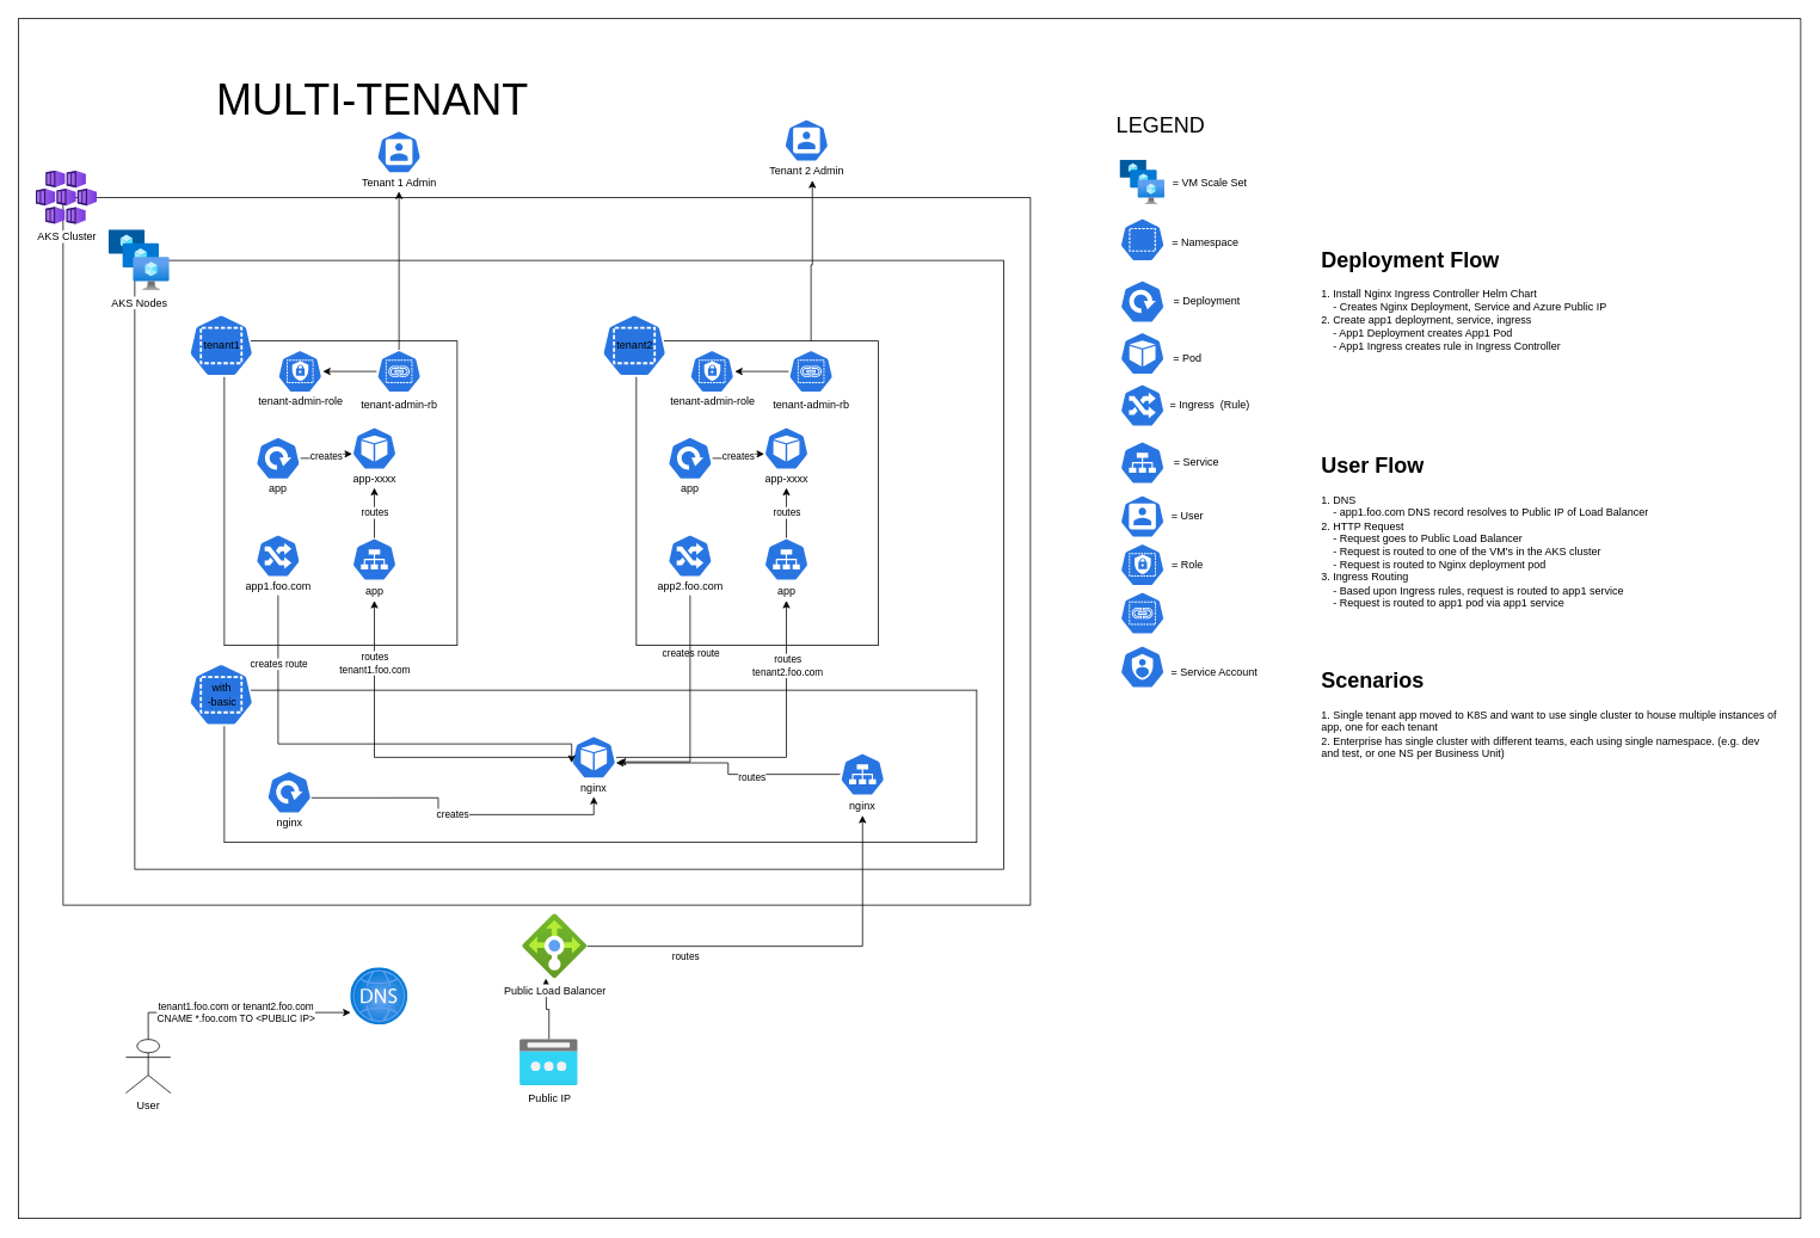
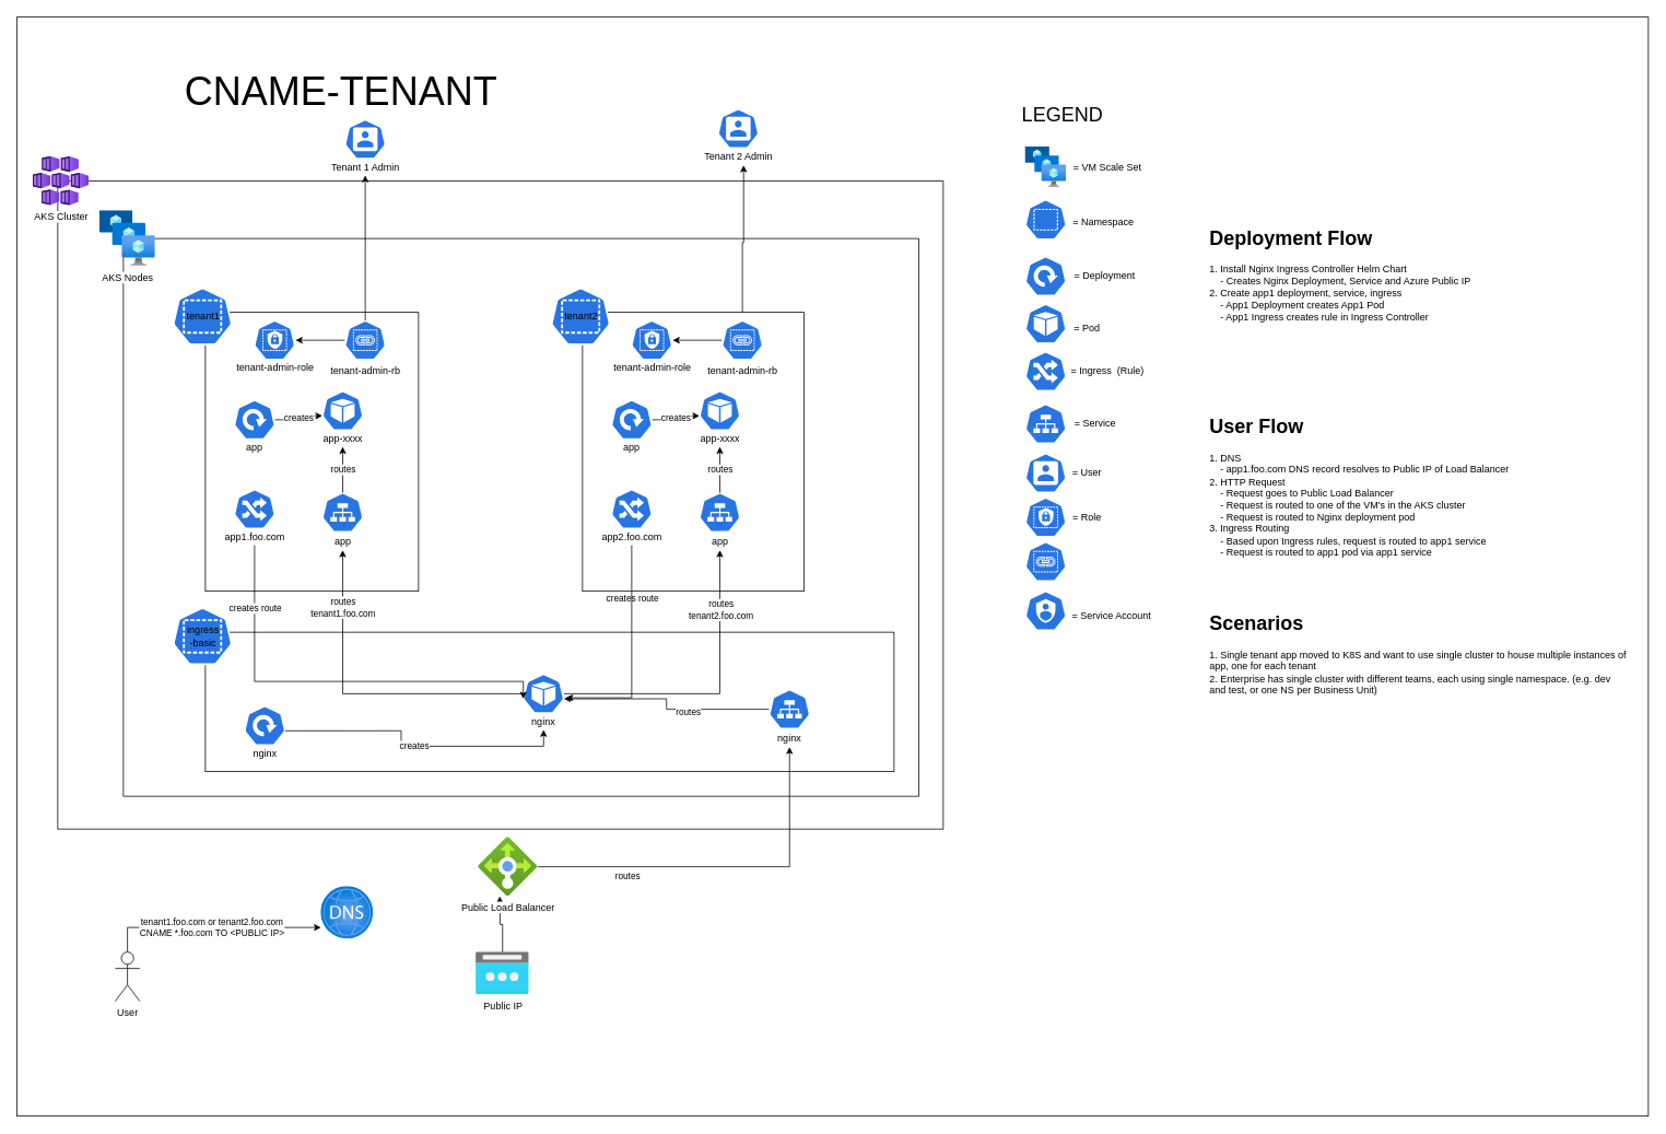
- <mxCell id="50" value="&lt;font style=&quot;font-size: 48px&quot;&gt;MULTI-TENANT&lt;/font&gt;" style="text;html=1;align=center;verticalAlign=middle;resizable=0;points=[];autosize=1;" parent="8" vertex="1"><mxGeometry x="235" y="95" width="360" height="30" as="geometry" /></mxCell>
+ <mxCell id="50" value="&lt;font style=&quot;font-size: 48px&quot;&gt;CNAME-TENANT&lt;/font&gt;" style="text;html=1;align=center;verticalAlign=middle;resizable=0;points=[];autosize=1;" parent="8" vertex="1"><mxGeometry x="235" y="95" width="360" height="30" as="geometry" /></mxCell>
- <mxCell id="23" value="with&lt;br&gt;-basic" style="html=1;dashed=0;whitespace=wrap;fillColor=#2875E2;strokeColor=#ffffff;points=[[0.005,0.63,0],[0.1,0.2,0],[0.9,0.2,0],[0.5,0,0],[0.995,0.63,0],[0.72,0.99,0],[0.5,1,0],[0.28,0.99,0]];shape=mxgraph.kubernetes.icon;prIcon=ns" parent="8" vertex="1"><mxGeometry x="198.5" y="740" width="96" height="70" as="geometry" /></mxCell>
+ <mxCell id="23" value="ingress&lt;br&gt;-basic" style="html=1;dashed=0;whitespace=wrap;fillColor=#2875E2;strokeColor=#ffffff;points=[[0.005,0.63,0],[0.1,0.2,0],[0.9,0.2,0],[0.5,0,0],[0.995,0.63,0],[0.72,0.99,0],[0.5,1,0],[0.28,0.99,0]];shape=mxgraph.kubernetes.icon;prIcon=ns" parent="8" vertex="1"><mxGeometry x="198.5" y="740" width="96" height="70" as="geometry" /></mxCell>
- <mxCell id="38" value="User" style="shape=umlActor;verticalLabelPosition=bottom;verticalAlign=top;html=1;outlineConnect=0;" parent="8" vertex="1"><mxGeometry x="140" y="1160" width="50" height="60" as="geometry" /></mxCell>
+ <mxCell id="38" value="User" style="shape=umlActor;verticalLabelPosition=bottom;verticalAlign=top;html=1;outlineConnect=0;" parent="8" vertex="1"><mxGeometry x="140" y="1160" width="30" height="60" as="geometry" /></mxCell>
